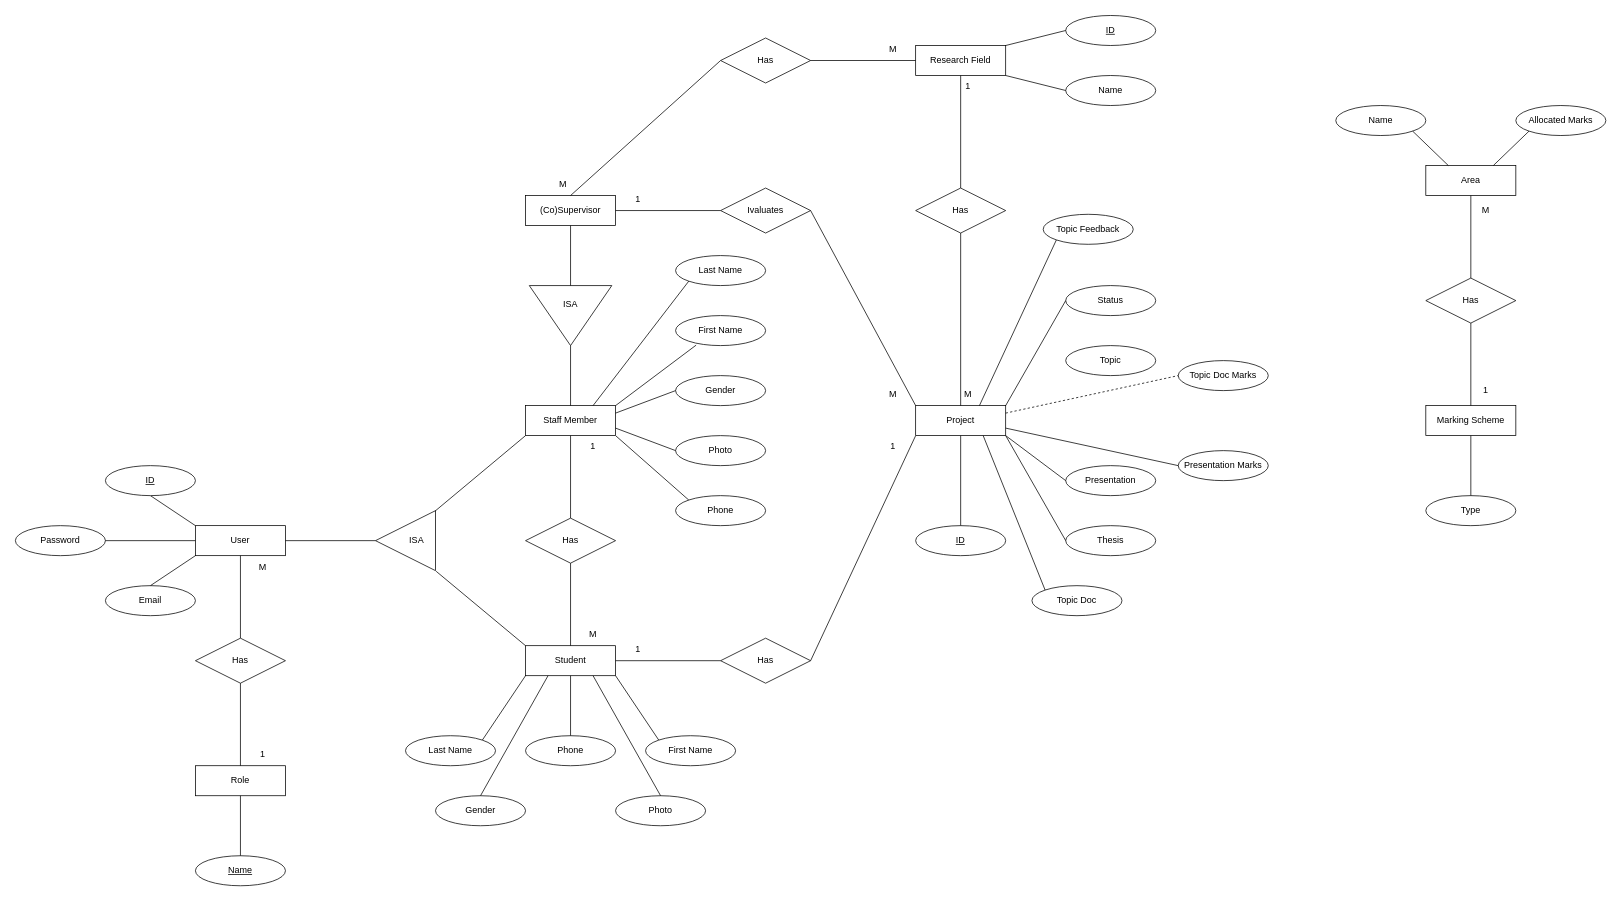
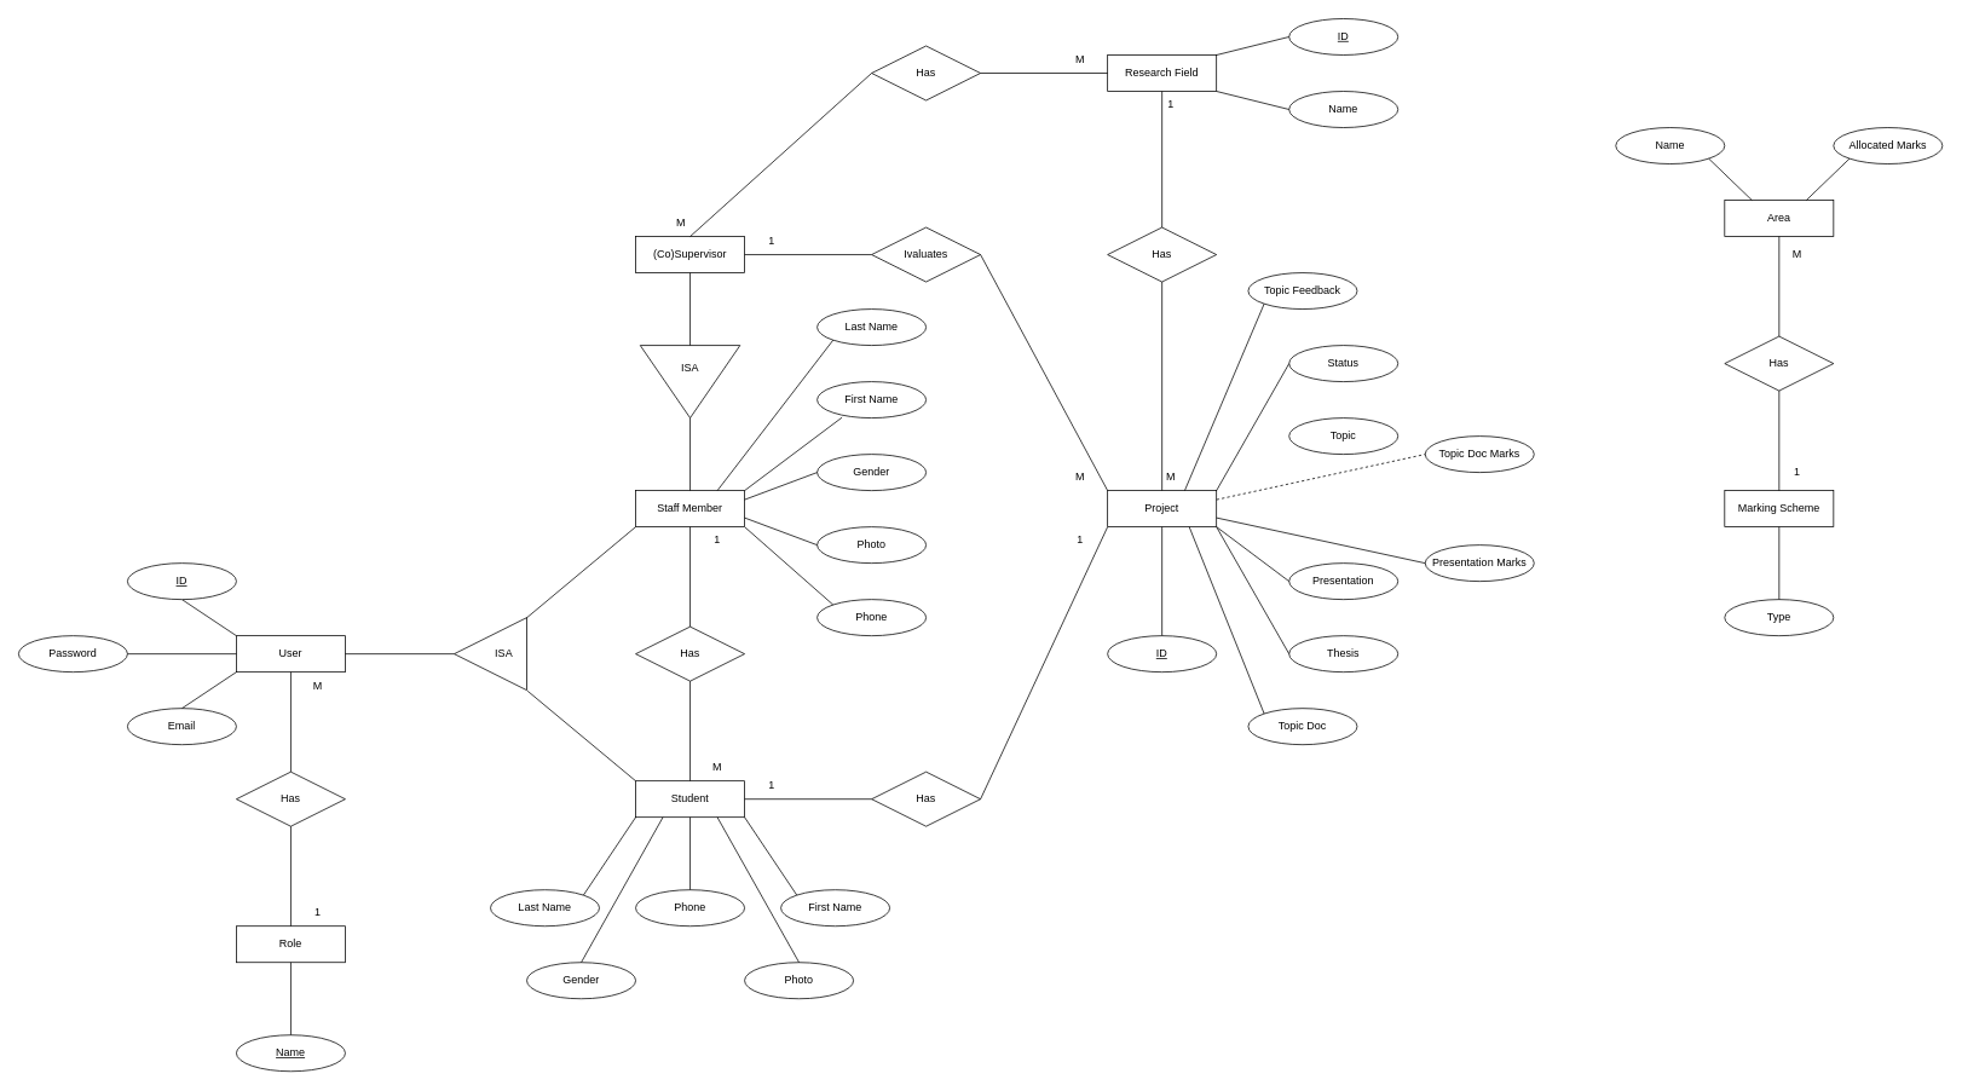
- <mxCell id="91" value="Topic Feedback" style="ellipse;whiteSpace=wrap;html=1;align=center;" parent="1" vertex="1"><mxGeometry x="1390" y="285" width="120" height="40" as="geometry" /></mxCell>
+ <mxCell id="91" value="Topic Feedback" style="ellipse;whiteSpace=wrap;html=1;align=center;" parent="1" vertex="1"><mxGeometry x="1375" y="300" width="120" height="40" as="geometry" /></mxCell>
